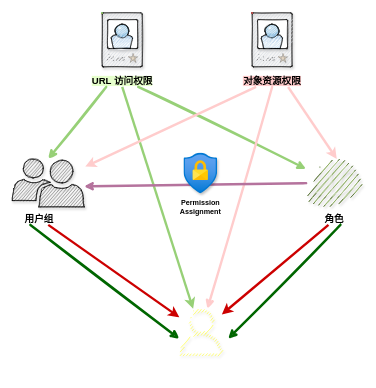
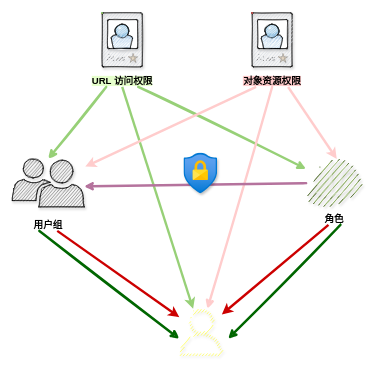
- <mxCell id="29" value="&lt;b&gt;Permission Assignment&lt;/b&gt;" style="text;html=1;strokeColor=none;fillColor=none;align=center;verticalAlign=middle;whiteSpace=wrap;rounded=0;shadow=1;sketch=1;" parent="27" vertex="1"><mxGeometry y="70" width="84" height="42" as="geometry" /></mxCell>
- <mxCell id="10" value="&lt;b&gt;&lt;font style=&quot;font-size: 16px&quot;&gt;用户组&lt;/font&gt;&lt;/b&gt;" style="text;html=1;strokeColor=none;fillColor=none;align=center;verticalAlign=middle;whiteSpace=wrap;rounded=0;shadow=1;sketch=1;" parent="8" vertex="1"><mxGeometry x="15" y="90" width="60" height="20" as="geometry" /></mxCell>
+ <mxCell id="10" value="&lt;b&gt;&lt;font style=&quot;font-size: 16px&quot;&gt;用户组&lt;/font&gt;&lt;/b&gt;" style="text;html=1;strokeColor=none;fillColor=none;align=center;verticalAlign=middle;whiteSpace=wrap;rounded=0;shadow=1;sketch=1;" parent="8" vertex="1"><mxGeometry x="30" y="100" width="60" height="20" as="geometry" /></mxCell>
